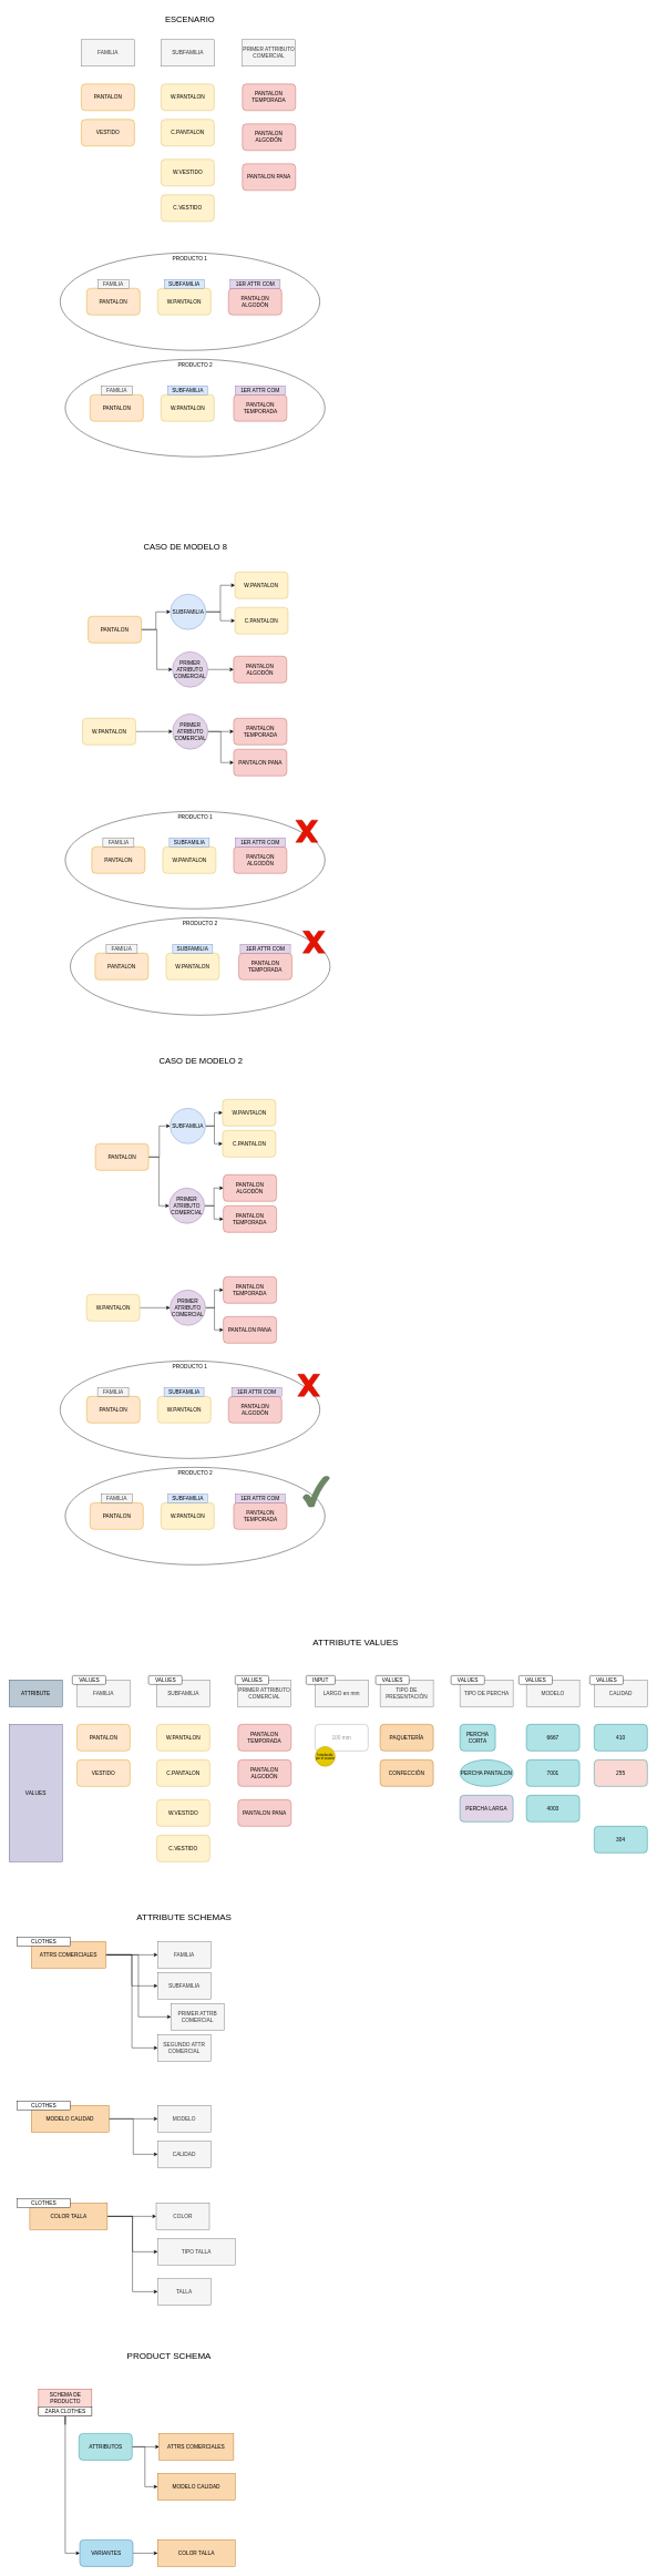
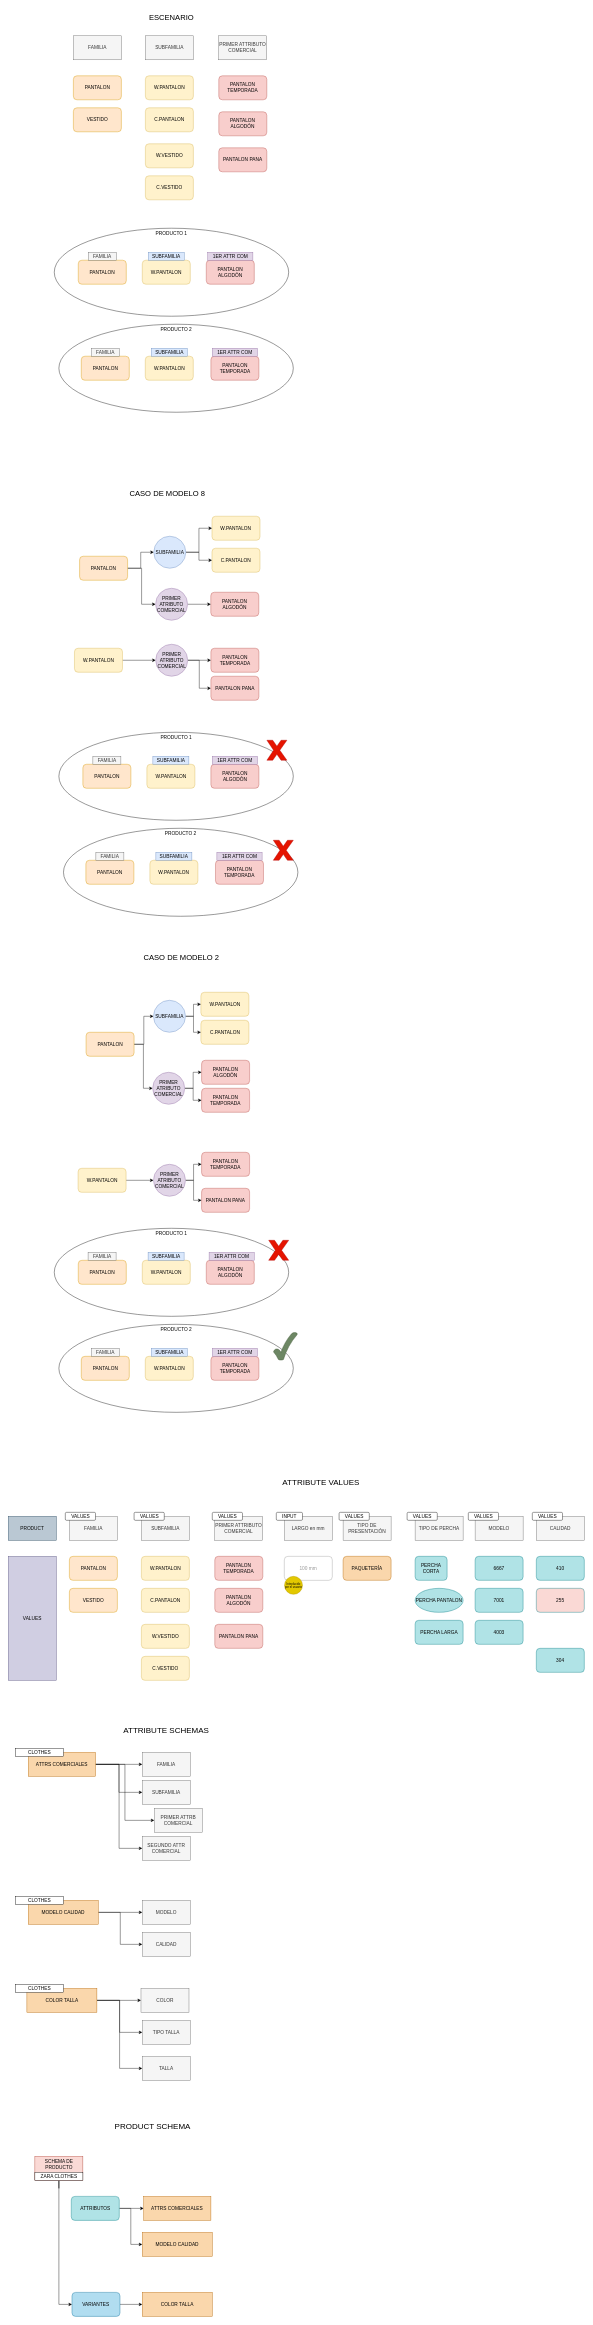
- <mxCell id="114" value="ATTRIBUTE" style="rounded=0;whiteSpace=wrap;html=1;fillColor=#bac8d3;strokeColor=#23445d;" vertex="1" parent="1"><mxGeometry y="3790" width="120" height="60" as="geometry" x="20" /></mxCell>
+ <mxCell id="114" value="PRODUCT" style="rounded=0;whiteSpace=wrap;html=1;fillColor=#bac8d3;strokeColor=#23445d;" vertex="1" parent="1"><mxGeometry y="3790" width="120" height="60" as="geometry" x="20" /></mxCell>
- <mxCell id="163" value="CONFECCIÓN" style="rounded=1;whiteSpace=wrap;html=1;fillColor=#fad7ac;strokeColor=#b46504;" vertex="1" parent="1"><mxGeometry x="857" y="3970" width="120" height="60" as="geometry" /></mxCell>
- <mxCell id="167" value="PERCHA LARGA" style="rounded=1;whiteSpace=wrap;html=1;fillColor=#e1d5e7;strokeColor=#0e8088;" vertex="1" parent="1"><mxGeometry x="1037" y="4050" width="120" height="60" as="geometry" /></mxCell>
+ <mxCell id="167" value="PERCHA LARGA" style="rounded=1;whiteSpace=wrap;html=1;fillColor=#b0e3e6;strokeColor=#0e8088;" vertex="1" parent="1"><mxGeometry x="1037" y="4050" width="120" height="60" as="geometry" /></mxCell>
- <mxCell id="136" value="TIPO TALLA" style="rounded=0;whiteSpace=wrap;html=1;fillColor=#f5f5f5;fontColor=#333333;strokeColor=#666666;" vertex="1" parent="1"><mxGeometry x="355" y="5050" width="175" height="60" as="geometry" /></mxCell>
+ <mxCell id="136" value="TIPO TALLA" style="rounded=0;whiteSpace=wrap;html=1;fillColor=#f5f5f5;fontColor=#333333;strokeColor=#666666;" vertex="1" parent="1"><mxGeometry x="355" y="5050" width="120" height="60" as="geometry" /></mxCell>
